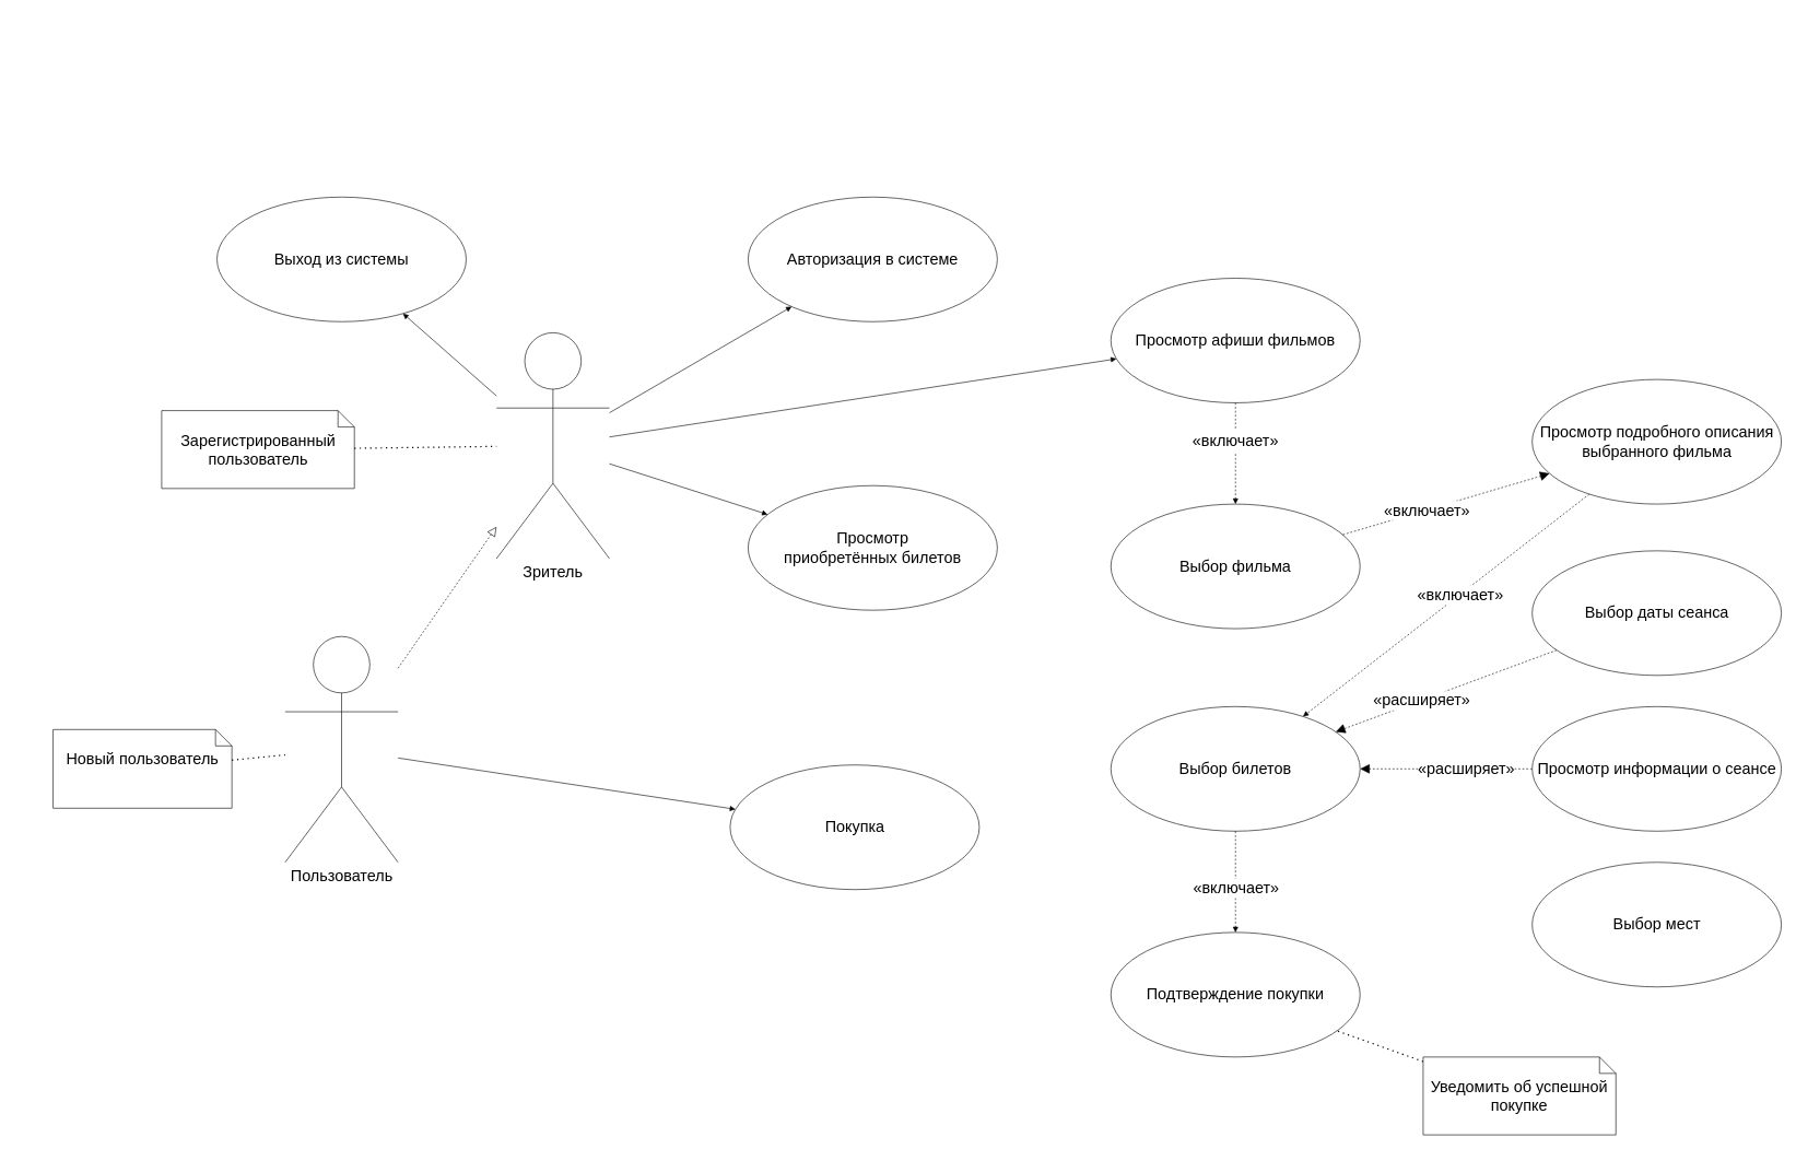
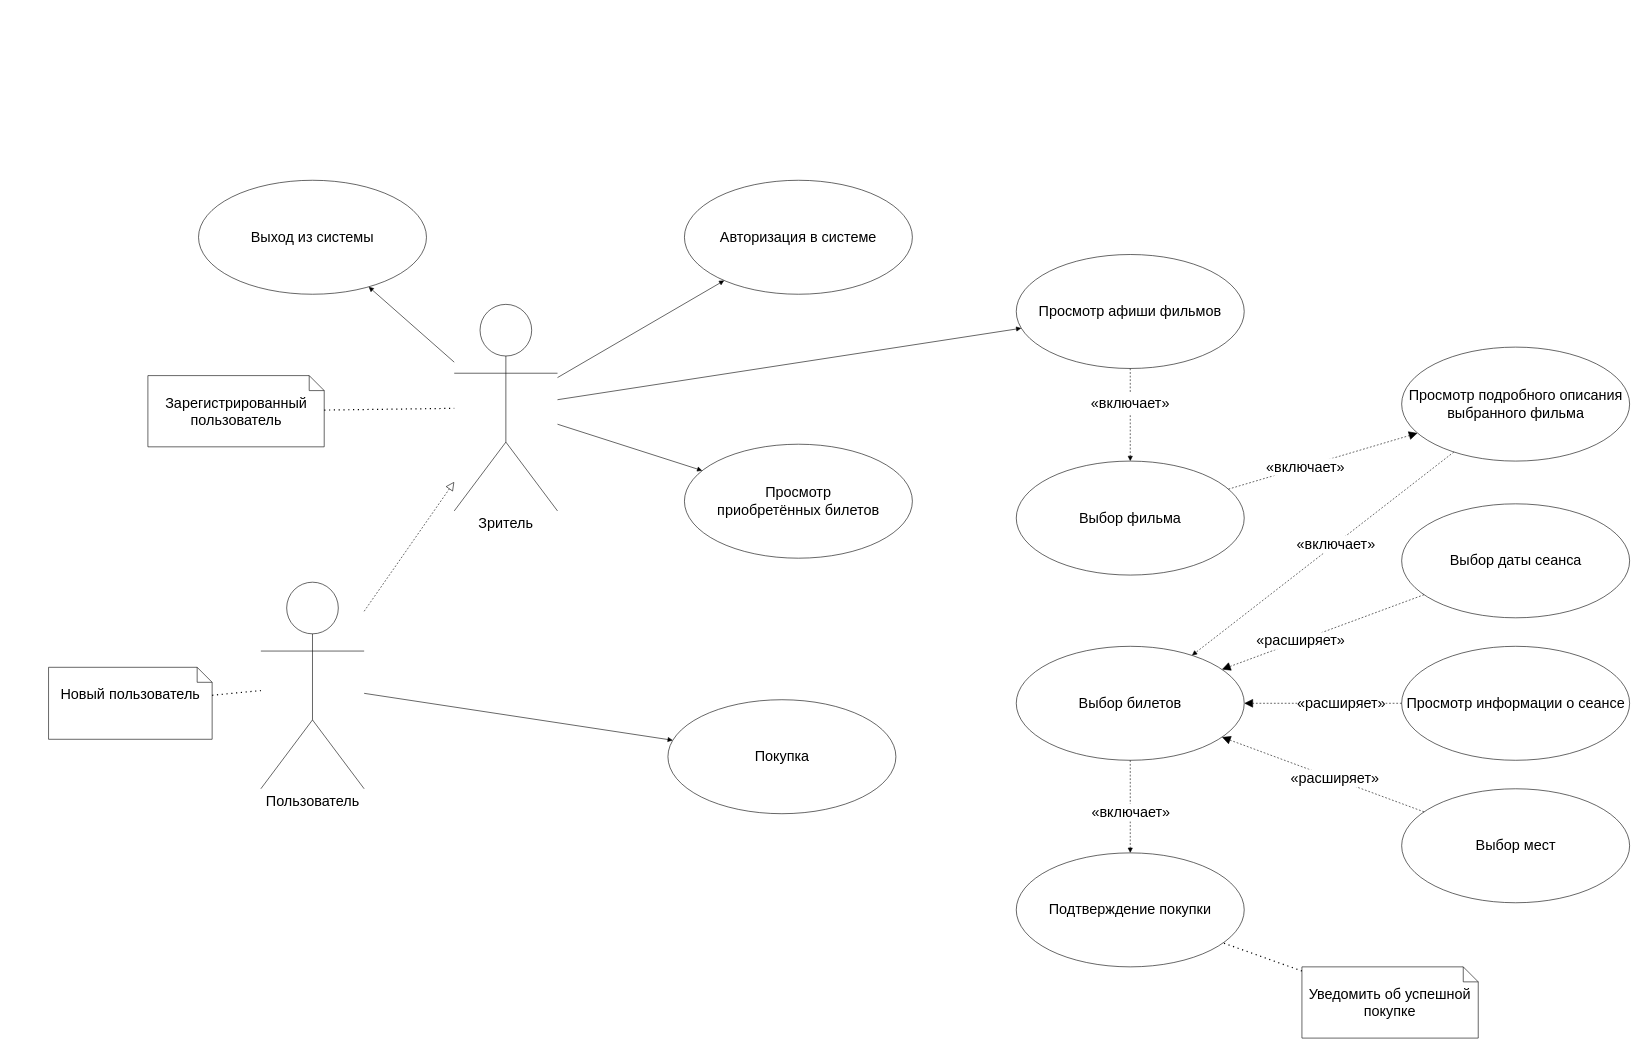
+ <mxCell id="30" value="" style="endArrow=block;dashed=1;endFill=1;endSize=12;html=1;" edge="1" parent="2" source="7" target="8"><mxGeometry width="160" relative="1" as="geometry"><mxPoint x="2462.328" y="1195.487" as="sourcePoint" /><mxPoint x="2072.552" y="1238.449" as="targetPoint" /></mxGeometry></mxCell>
+ <mxCell id="31" value="&lt;span style=&quot;font-size: 24px&quot;&gt;«расширяет»&lt;/span&gt;" style="edgeLabel;html=1;align=center;verticalAlign=middle;resizable=0;points=[];" vertex="1" connectable="0" parent="30"><mxGeometry x="-0.107" y="-1" relative="1" as="geometry"><mxPoint as="offset" /></mxGeometry></mxCell>
